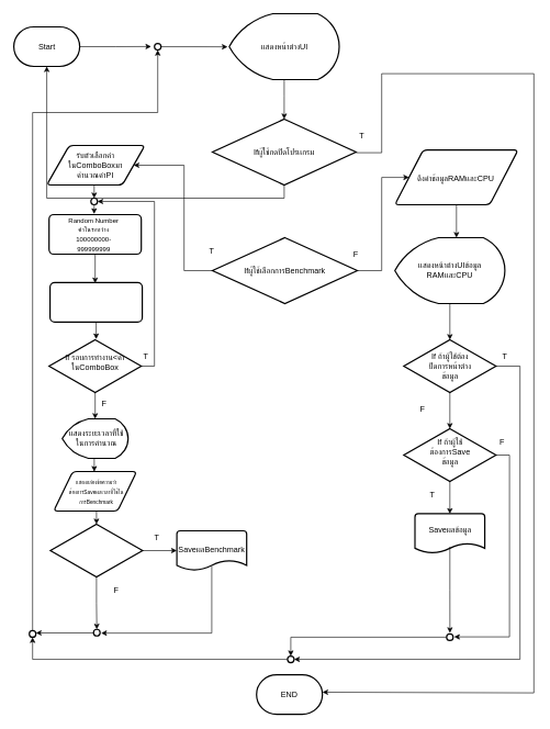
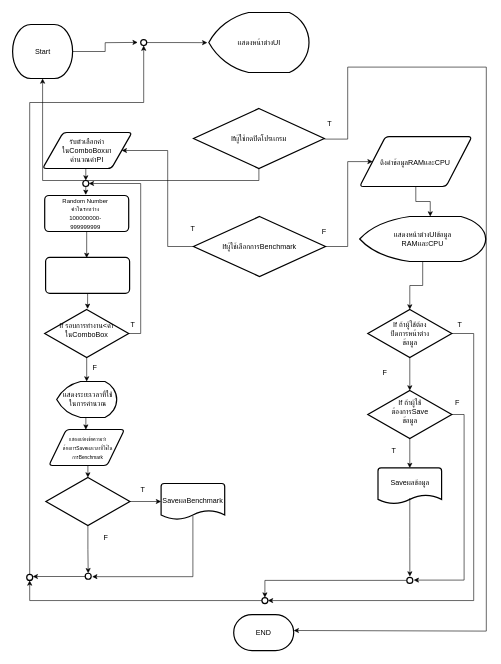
- <mxCell id="3" value="Start&lt;br&gt;" style="strokeWidth=2;html=1;shape=mxgraph.flowchart.terminator;whiteSpace=wrap;fontStyle=0" parent="1" vertex="1"><mxGeometry x="20.5" y="40" width="100" height="60" as="geometry" /></mxCell>
+ <mxCell id="3" value="Start&lt;br&gt;" style="strokeWidth=2;html=1;shape=mxgraph.flowchart.terminator;whiteSpace=wrap;fontStyle=0" parent="1" vertex="1"><mxGeometry x="20.5" y="40" width="100" height="90" as="geometry" /></mxCell>
- <mxCell id="41" style="edgeStyle=orthogonalEdgeStyle;rounded=0;orthogonalLoop=1;jettySize=auto;html=1;exitX=0.5;exitY=1;exitDx=0;exitDy=0;exitPerimeter=0;entryX=0.5;entryY=0;entryDx=0;entryDy=0;entryPerimeter=0;" parent="1" source="42" target="45" edge="1"><mxGeometry relative="1" as="geometry"><mxPoint x="430.667" y="170" as="targetPoint" /><Array as="points"><mxPoint x="431" y="145" /></Array></mxGeometry></mxCell>
- <mxCell id="53" value="เเสดงหน้าต่างUIข้อมูล&lt;br&gt;RAMเเละCPU" style="strokeWidth=2;html=1;shape=mxgraph.flowchart.display;whiteSpace=wrap;" parent="1" vertex="1"><mxGeometry x="599" y="360" width="167" height="100" as="geometry" /></mxCell>
+ <mxCell id="53" value="เเสดงหน้าต่างUIข้อมูล&lt;br&gt;RAMเเละCPU" style="strokeWidth=2;html=1;shape=mxgraph.flowchart.display;whiteSpace=wrap;" parent="1" vertex="1"><mxGeometry x="599" y="360" width="210" height="75" as="geometry" /></mxCell>
